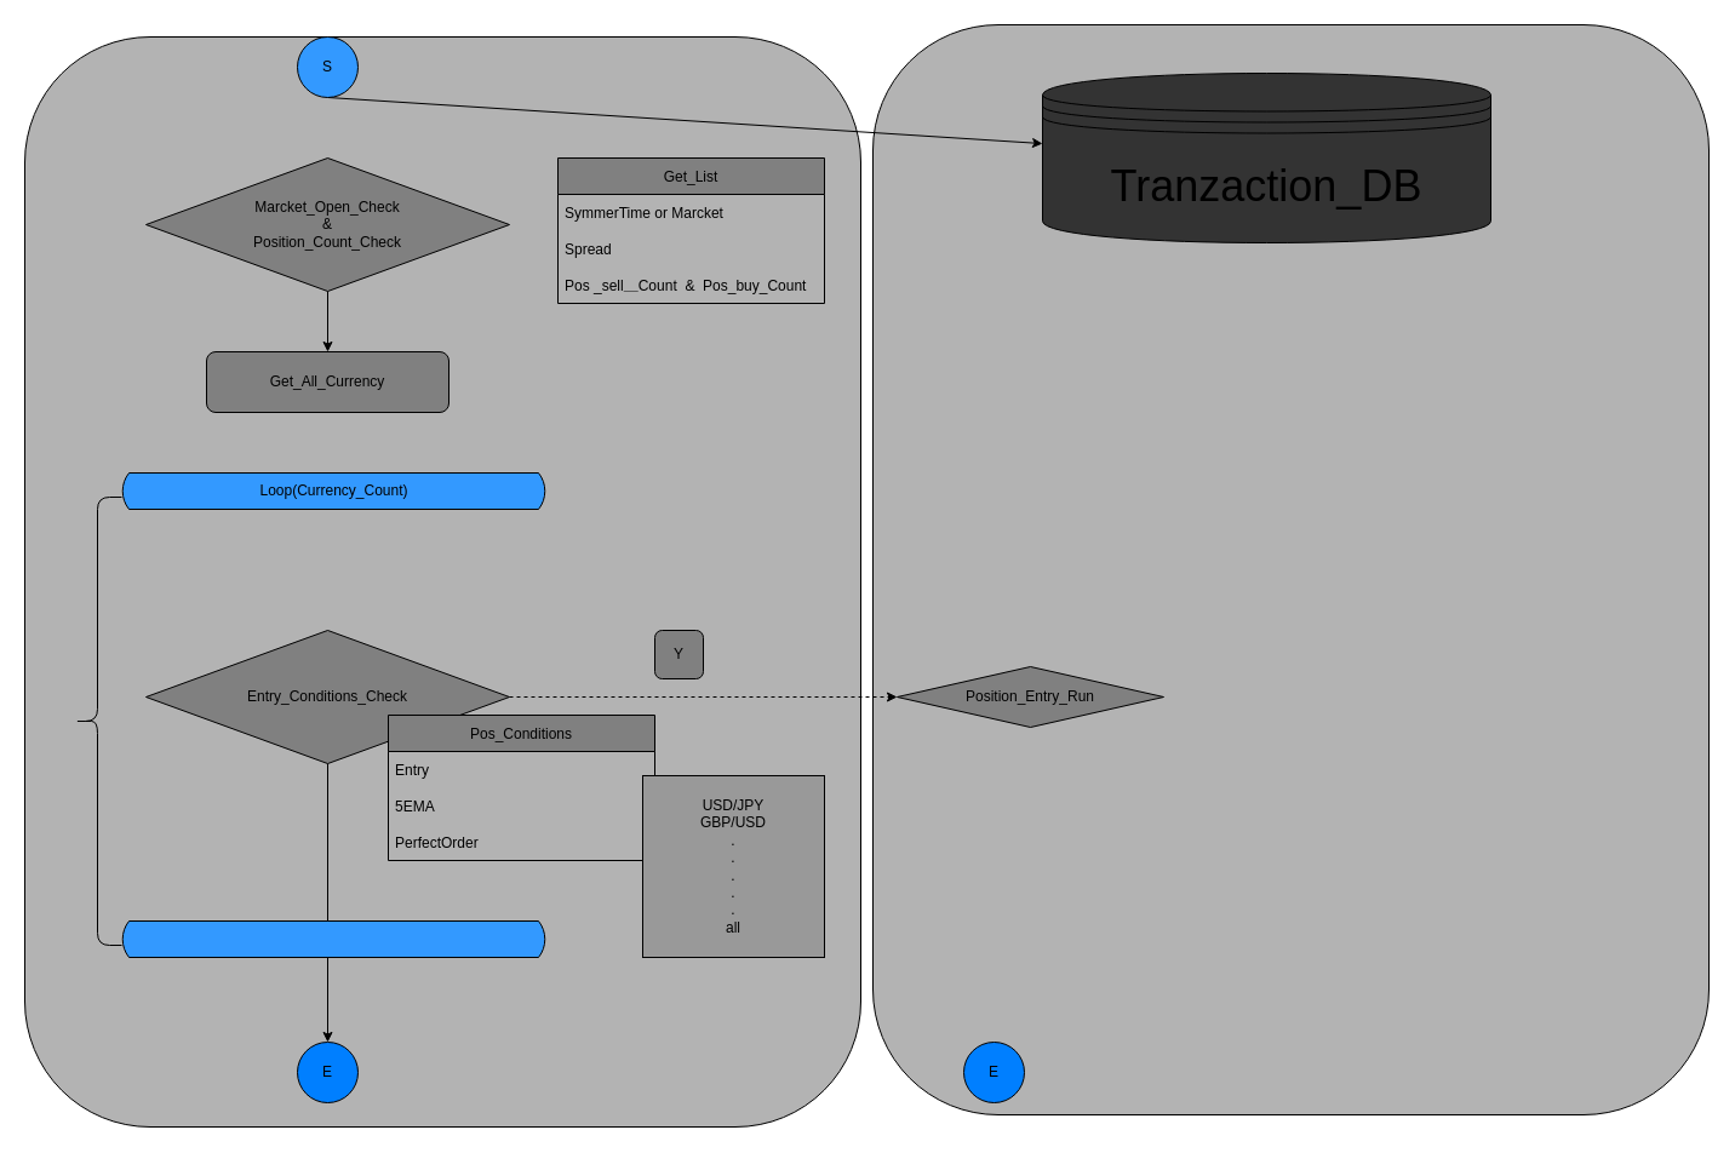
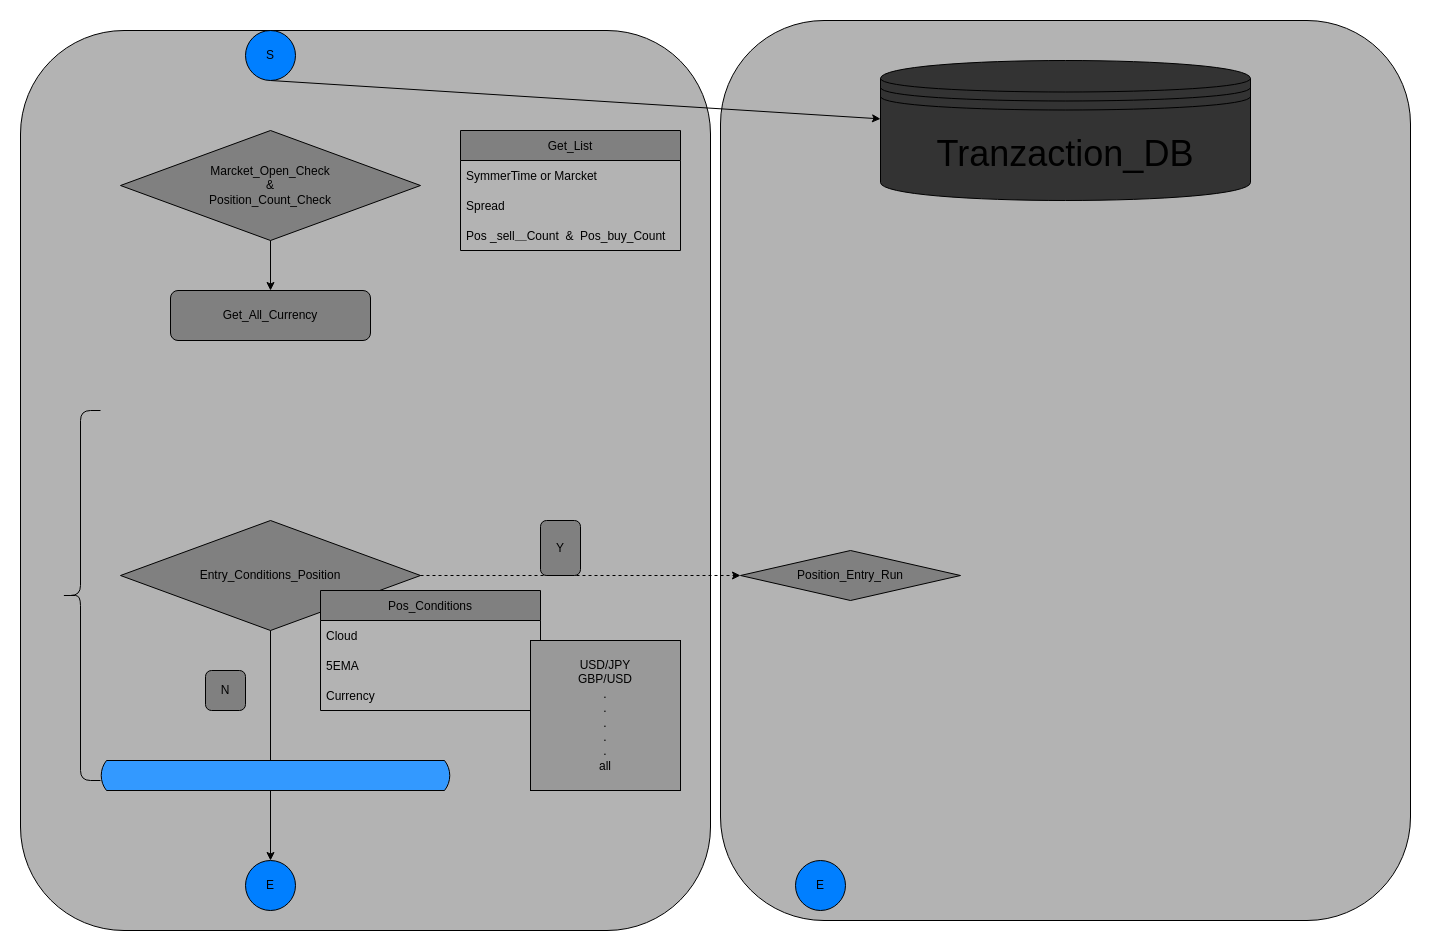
- <mxCell id="5" value="S" style="ellipse;whiteSpace=wrap;html=1;aspect=fixed;fillColor=#3399ff;" parent="1" vertex="1"><mxGeometry x="245" y="30" width="50" height="50" as="geometry" /></mxCell>
+ <mxCell id="5" value="S" style="ellipse;whiteSpace=wrap;html=1;aspect=fixed;fillColor=#007FFF;" parent="1" vertex="1"><mxGeometry x="245" y="30" width="50" height="50" as="geometry" /></mxCell>
- <mxCell id="28" value="&lt;font style=&quot;font-size: 36px&quot;&gt;Tranzaction_DB&lt;/font&gt;" style="shape=datastore;whiteSpace=wrap;html=1;strokeColor=#000000;fillColor=#333333;" vertex="1" parent="1"><mxGeometry x="860" y="60" width="370" height="140" as="geometry" /></mxCell>
+ <mxCell id="28" value="&lt;font style=&quot;font-size: 36px&quot;&gt;Tranzaction_DB&lt;/font&gt;" style="shape=datastore;whiteSpace=wrap;html=1;strokeColor=#000000;fillColor=#333333;" vertex="1" parent="1"><mxGeometry x="880" y="60" width="370" height="140" as="geometry" /></mxCell>
- <mxCell id="22" value="Loop(Currency_Count)" style="html=1;dashed=0;whitespace=wrap;shape=mxgraph.dfd.loop;fillColor=#3399FF;" parent="1" vertex="1"><mxGeometry x="100" y="390" width="350" height="30" as="geometry" /></mxCell>
- <mxCell id="11" value="Y" style="rounded=1;whiteSpace=wrap;html=1;fillColor=#808080;" parent="1" vertex="1"><mxGeometry x="540" y="520" width="40" height="40" as="geometry" /></mxCell>
+ <mxCell id="11" value="Y" style="rounded=1;whiteSpace=wrap;html=1;fillColor=#808080;" parent="1" vertex="1"><mxGeometry x="540" y="520" width="40" height="55" as="geometry" /></mxCell>
- <mxCell id="10" value="Entry_Conditions_Check" style="rhombus;whiteSpace=wrap;html=1;fillColor=#808080;" parent="1" vertex="1"><mxGeometry x="120" y="520" width="300" height="110" as="geometry" /></mxCell>
+ <mxCell id="10" value="Entry_Conditions_Position" style="rhombus;whiteSpace=wrap;html=1;fillColor=#808080;" parent="1" vertex="1"><mxGeometry x="120" y="520" width="300" height="110" as="geometry" /></mxCell>
- <mxCell id="18" value="Entry" style="text;strokeColor=none;fillColor=none;align=left;verticalAlign=middle;spacingLeft=4;spacingRight=4;overflow=hidden;points=[[0,0.5],[1,0.5]];portConstraint=eastwest;rotatable=0;" parent="17" vertex="1"><mxGeometry y="30" width="220" height="30" as="geometry" /></mxCell>
+ <mxCell id="18" value="Cloud" style="text;strokeColor=none;fillColor=none;align=left;verticalAlign=middle;spacingLeft=4;spacingRight=4;overflow=hidden;points=[[0,0.5],[1,0.5]];portConstraint=eastwest;rotatable=0;" parent="17" vertex="1"><mxGeometry y="30" width="220" height="30" as="geometry" /></mxCell>
+ <mxCell id="12" value="N" style="rounded=1;whiteSpace=wrap;html=1;fillColor=#808080;" parent="1" vertex="1"><mxGeometry x="205" y="670" width="40" height="40" as="geometry" /></mxCell>
- <mxCell id="20" value="PerfectOrder" style="text;strokeColor=none;fillColor=none;align=left;verticalAlign=middle;spacingLeft=4;spacingRight=4;overflow=hidden;points=[[0,0.5],[1,0.5]];portConstraint=eastwest;rotatable=0;" parent="17" vertex="1"><mxGeometry y="90" width="220" height="30" as="geometry" /></mxCell>
+ <mxCell id="20" value="Currency" style="text;strokeColor=none;fillColor=none;align=left;verticalAlign=middle;spacingLeft=4;spacingRight=4;overflow=hidden;points=[[0,0.5],[1,0.5]];portConstraint=eastwest;rotatable=0;" parent="17" vertex="1"><mxGeometry y="90" width="220" height="30" as="geometry" /></mxCell>
